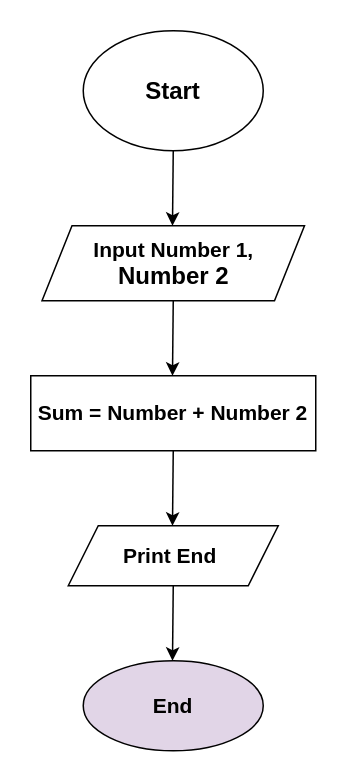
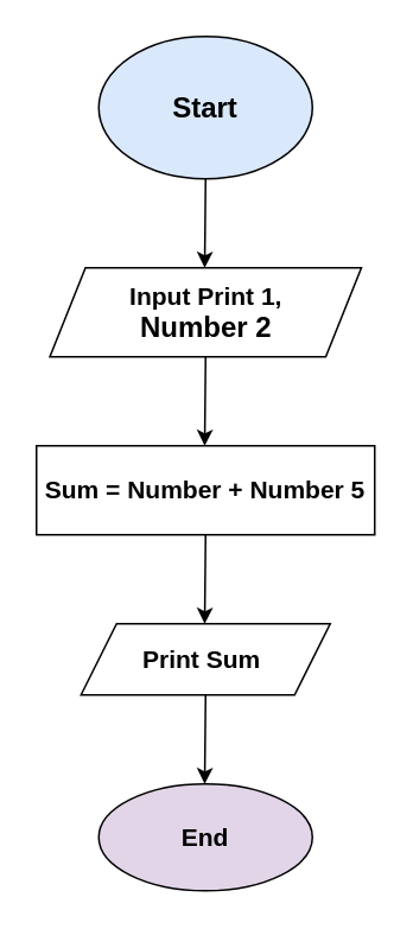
- <mxCell id="2" value="&lt;font size=&quot;3&quot;&gt;&lt;b&gt;Start&lt;/b&gt;&lt;/font&gt;" style="ellipse;whiteSpace=wrap;html=1;" parent="1" vertex="1"><mxGeometry x="55" y="20" width="120" height="80" as="geometry" /></mxCell>
+ <mxCell id="2" value="&lt;font size=&quot;3&quot;&gt;&lt;b&gt;Start&lt;/b&gt;&lt;/font&gt;" style="ellipse;whiteSpace=wrap;html=1;fillColor=#dae8fc;" parent="1" vertex="1"><mxGeometry x="55" y="20" width="120" height="80" as="geometry" /></mxCell>
- <mxCell id="4" value="&lt;b&gt;&lt;font style=&quot;font-size: 14px;&quot;&gt;Input Number 1,&lt;/font&gt;&lt;/b&gt;&lt;div&gt;&lt;b&gt;&lt;font size=&quot;3&quot;&gt;Number 2&lt;/font&gt;&lt;/b&gt;&lt;/div&gt;" style="shape=parallelogram;perimeter=parallelogramPerimeter;whiteSpace=wrap;html=1;fixedSize=1;" parent="1" vertex="1"><mxGeometry x="27.5" y="150" width="175" height="50" as="geometry" /></mxCell>
+ <mxCell id="4" value="&lt;b&gt;&lt;font style=&quot;font-size: 14px;&quot;&gt;Input Print 1,&lt;/font&gt;&lt;/b&gt;&lt;div&gt;&lt;b&gt;&lt;font size=&quot;3&quot;&gt;Number 2&lt;/font&gt;&lt;/b&gt;&lt;/div&gt;" style="shape=parallelogram;perimeter=parallelogramPerimeter;whiteSpace=wrap;html=1;fixedSize=1;" parent="1" vertex="1"><mxGeometry x="27.5" y="150" width="175" height="50" as="geometry" /></mxCell>
- <mxCell id="8" value="&lt;b&gt;&lt;font style=&quot;font-size: 14px;&quot;&gt;Sum = Number + Number 2&lt;/font&gt;&lt;/b&gt;" style="rounded=0;whiteSpace=wrap;html=1;" parent="1" vertex="1"><mxGeometry x="20" y="250" width="190" height="50" as="geometry" /></mxCell>
+ <mxCell id="8" value="&lt;b&gt;&lt;font style=&quot;font-size: 14px;&quot;&gt;Sum = Number + Number 5&lt;/font&gt;&lt;/b&gt;" style="rounded=0;whiteSpace=wrap;html=1;" parent="1" vertex="1"><mxGeometry x="20" y="250" width="190" height="50" as="geometry" /></mxCell>
- <mxCell id="9" value="&lt;b&gt;&lt;font style=&quot;font-size: 14px;&quot;&gt;Print End&amp;nbsp;&lt;/font&gt;&lt;/b&gt;" style="shape=parallelogram;perimeter=parallelogramPerimeter;whiteSpace=wrap;html=1;fixedSize=1;" parent="1" vertex="1"><mxGeometry x="45" y="350" width="140" height="40" as="geometry" /></mxCell>
+ <mxCell id="9" value="&lt;b&gt;&lt;font style=&quot;font-size: 14px;&quot;&gt;Print Sum&amp;nbsp;&lt;/font&gt;&lt;/b&gt;" style="shape=parallelogram;perimeter=parallelogramPerimeter;whiteSpace=wrap;html=1;fixedSize=1;" parent="1" vertex="1"><mxGeometry x="45" y="350" width="140" height="40" as="geometry" /></mxCell>
